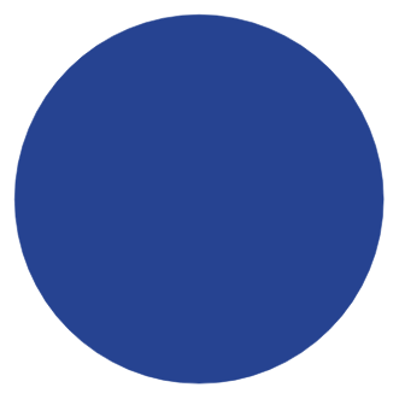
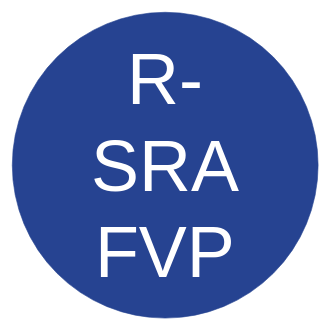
+ <mxCell id="3" value="R-SRA&lt;br style=&quot;font-size: 120px;&quot;&gt;FVP" style="text;html=1;strokeColor=none;fillColor=none;align=center;verticalAlign=middle;whiteSpace=wrap;rounded=0;fontSize=120;fontStyle=0;fontColor=#FFFFFF;spacingTop=0;" vertex="1" parent="1"><mxGeometry x="135" y="55" width="280" height="440" as="geometry" /></mxCell>
